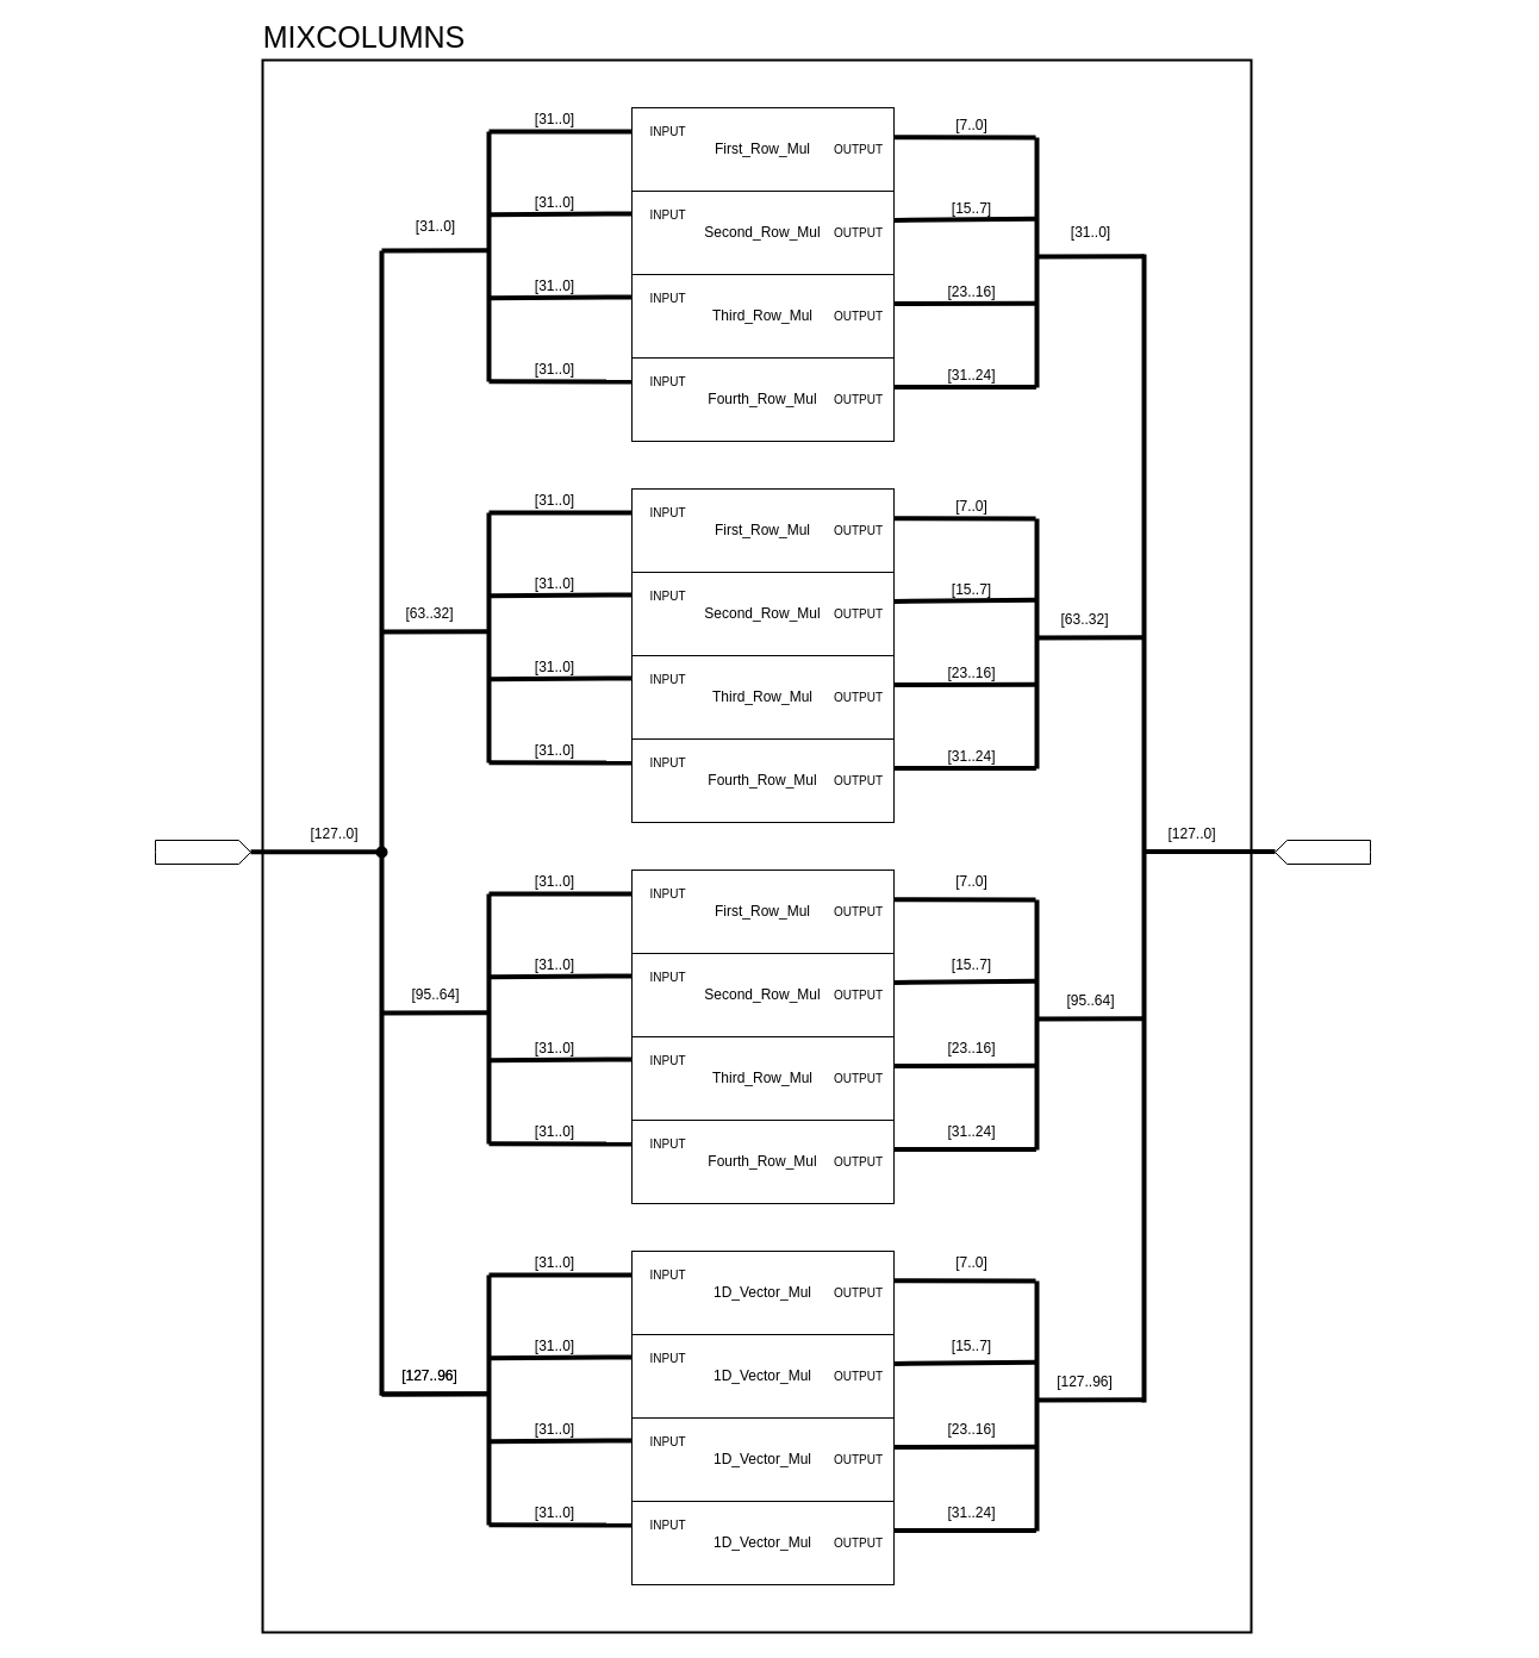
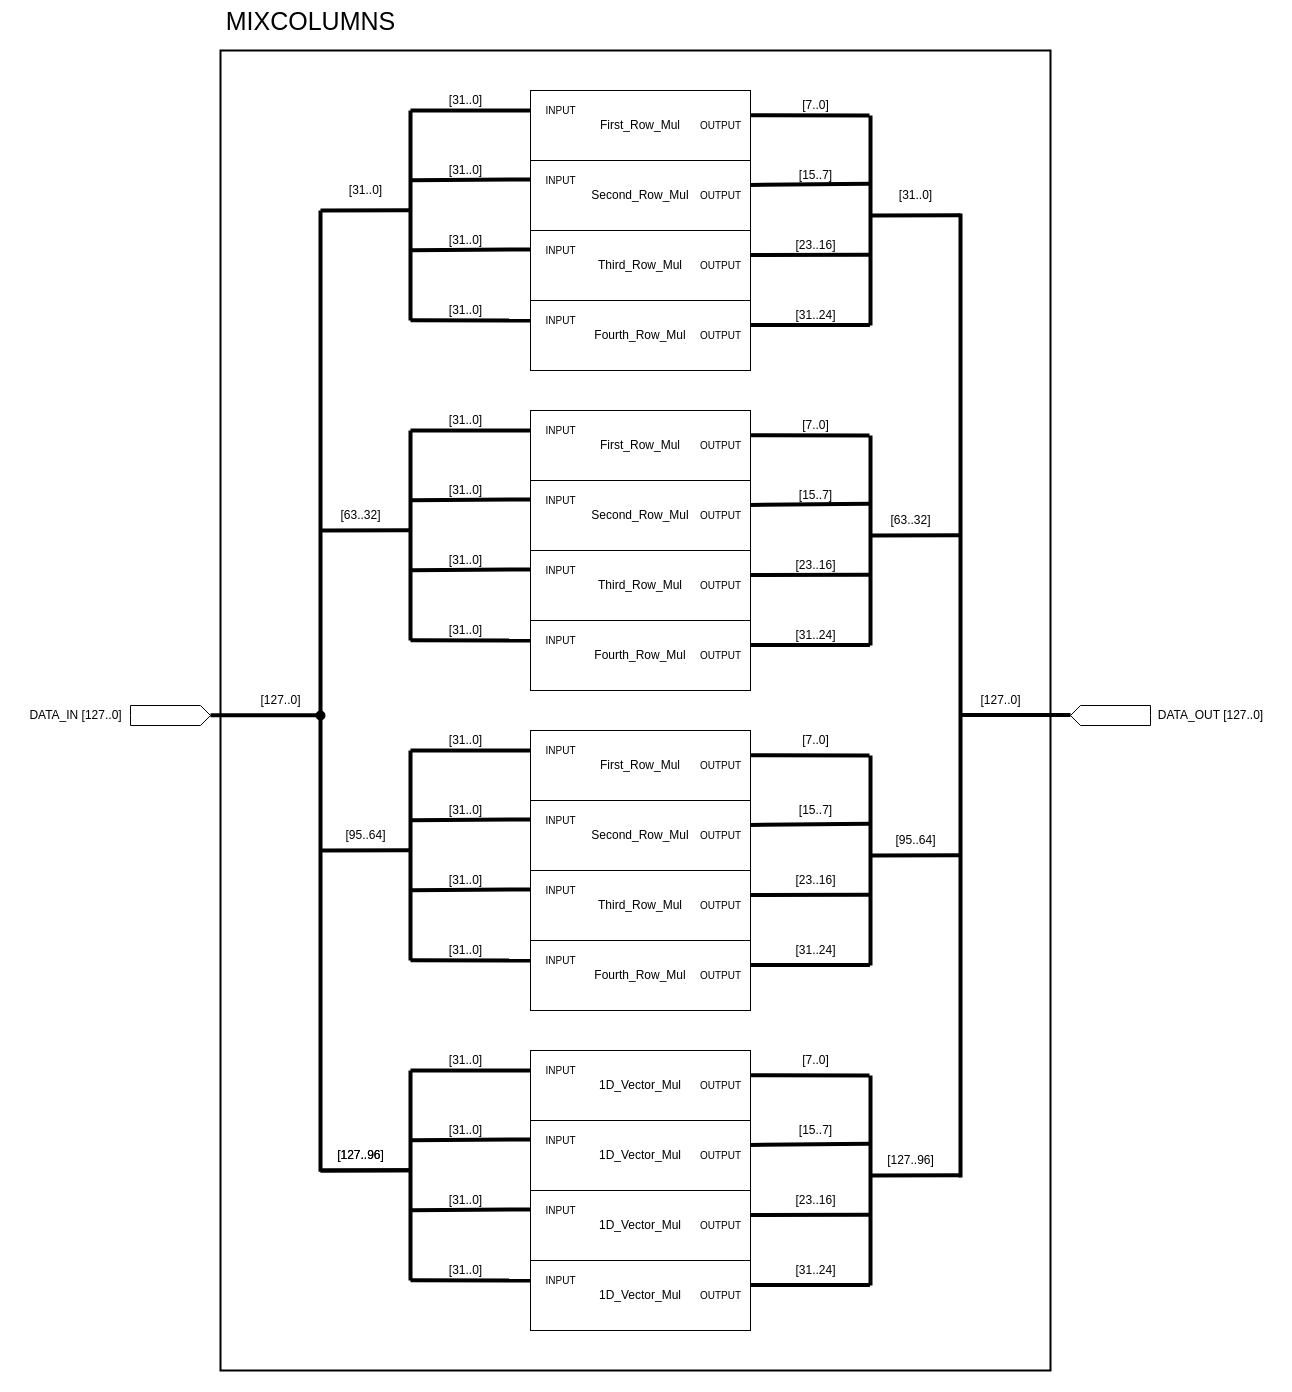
- <mxCell id="152" value="&lt;font style=&quot;font-size: 25px&quot;&gt;MIXCOLUMNS&lt;/font&gt;" style="text;html=1;align=center;verticalAlign=middle;resizable=0;points=[];autosize=1;strokeColor=none;" parent="1" vertex="1"><mxGeometry x="215" y="20" width="180" height="20" as="geometry" /></mxCell>
+ <mxCell id="152" value="&lt;font style=&quot;font-size: 25px&quot;&gt;MIXCOLUMNS&lt;/font&gt;" style="text;html=1;align=center;verticalAlign=middle;resizable=0;points=[];autosize=1;strokeColor=none;" parent="1" vertex="1"><mxGeometry x="220" y="10" width="180" height="20" as="geometry" /></mxCell>
+ <mxCell id="4" value="DATA_IN [127..0]" style="text;html=1;align=center;verticalAlign=middle;resizable=0;points=[];autosize=1;strokeColor=none;" parent="1" vertex="1"><mxGeometry x="20" y="705" width="110" height="20" as="geometry" /></mxCell>
+ <mxCell id="119" value="DATA_OUT [127..0]" style="text;html=1;align=center;verticalAlign=middle;resizable=0;points=[];autosize=1;strokeColor=none;" parent="1" vertex="1"><mxGeometry x="1150" y="705" width="120" height="20" as="geometry" /></mxCell>
